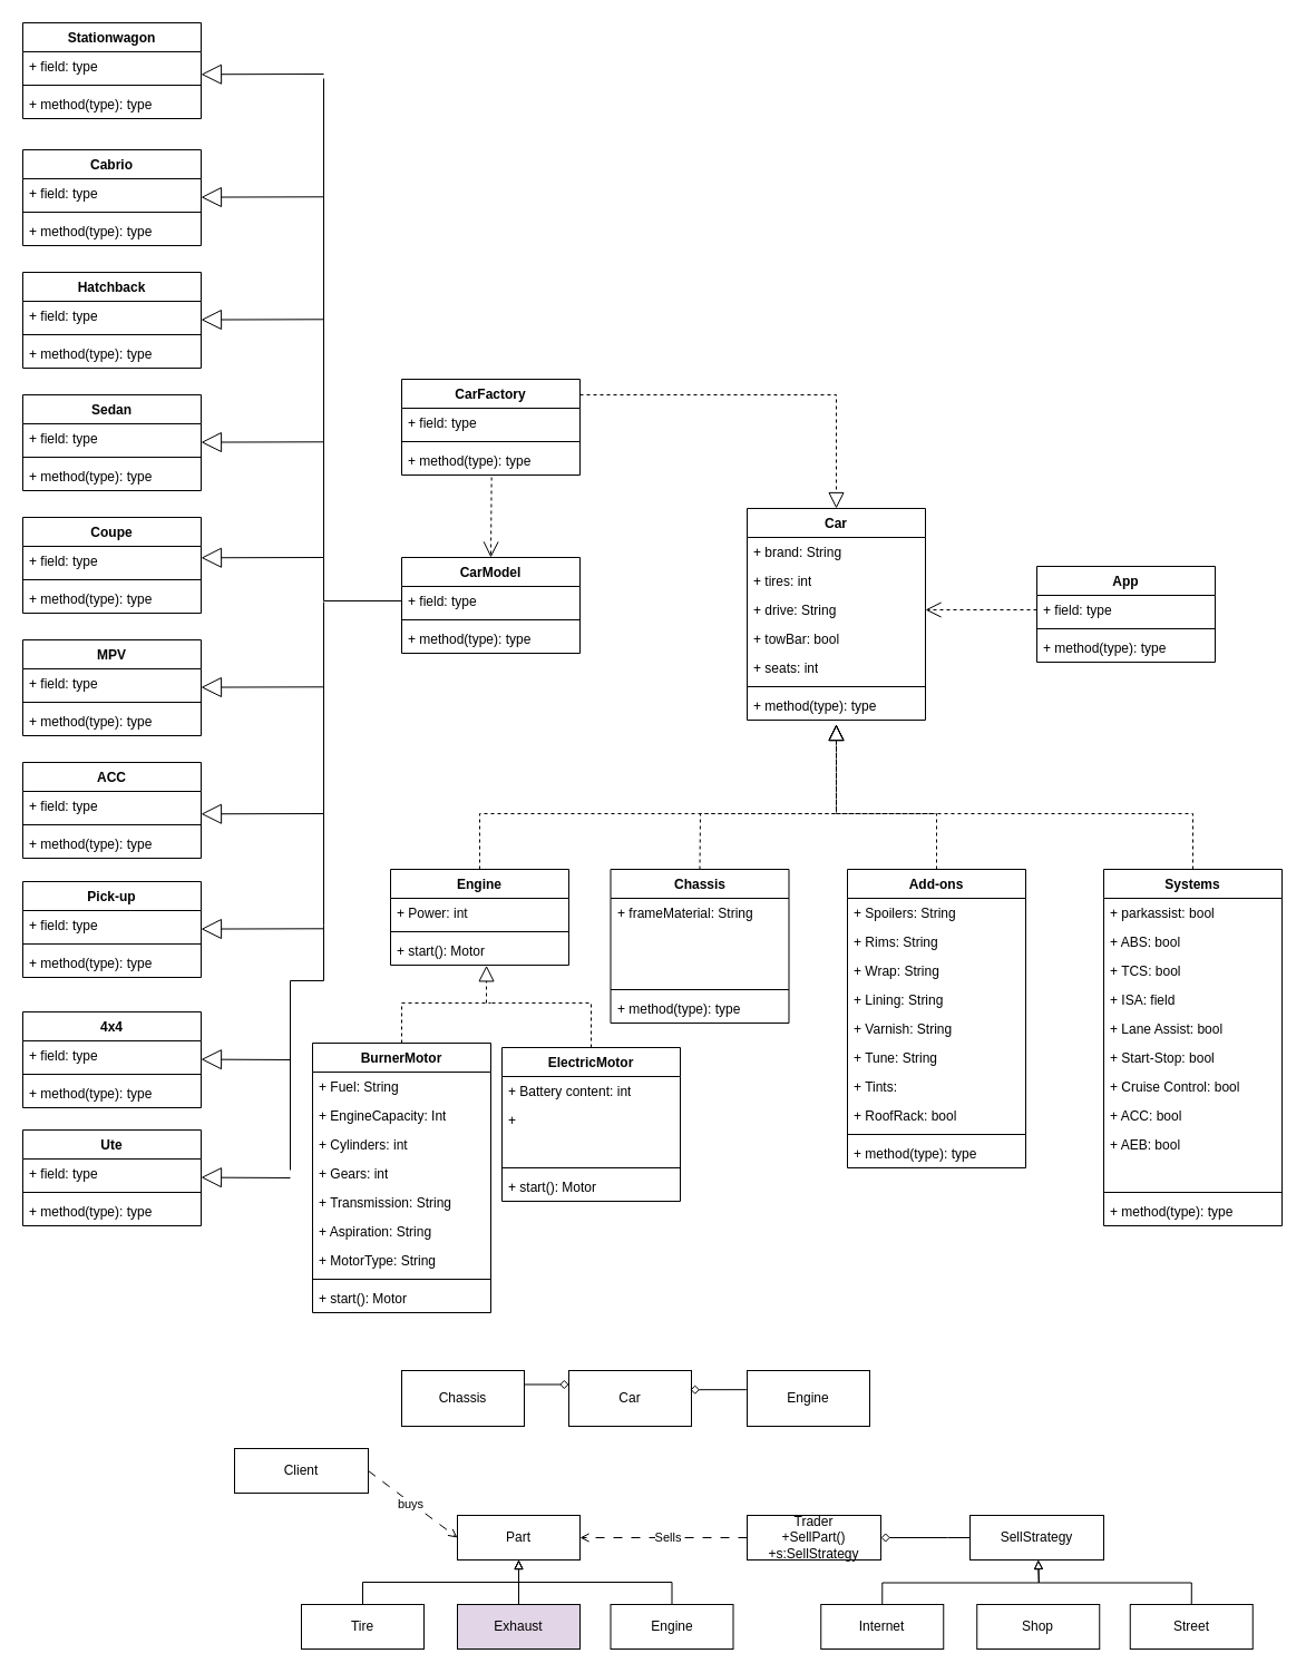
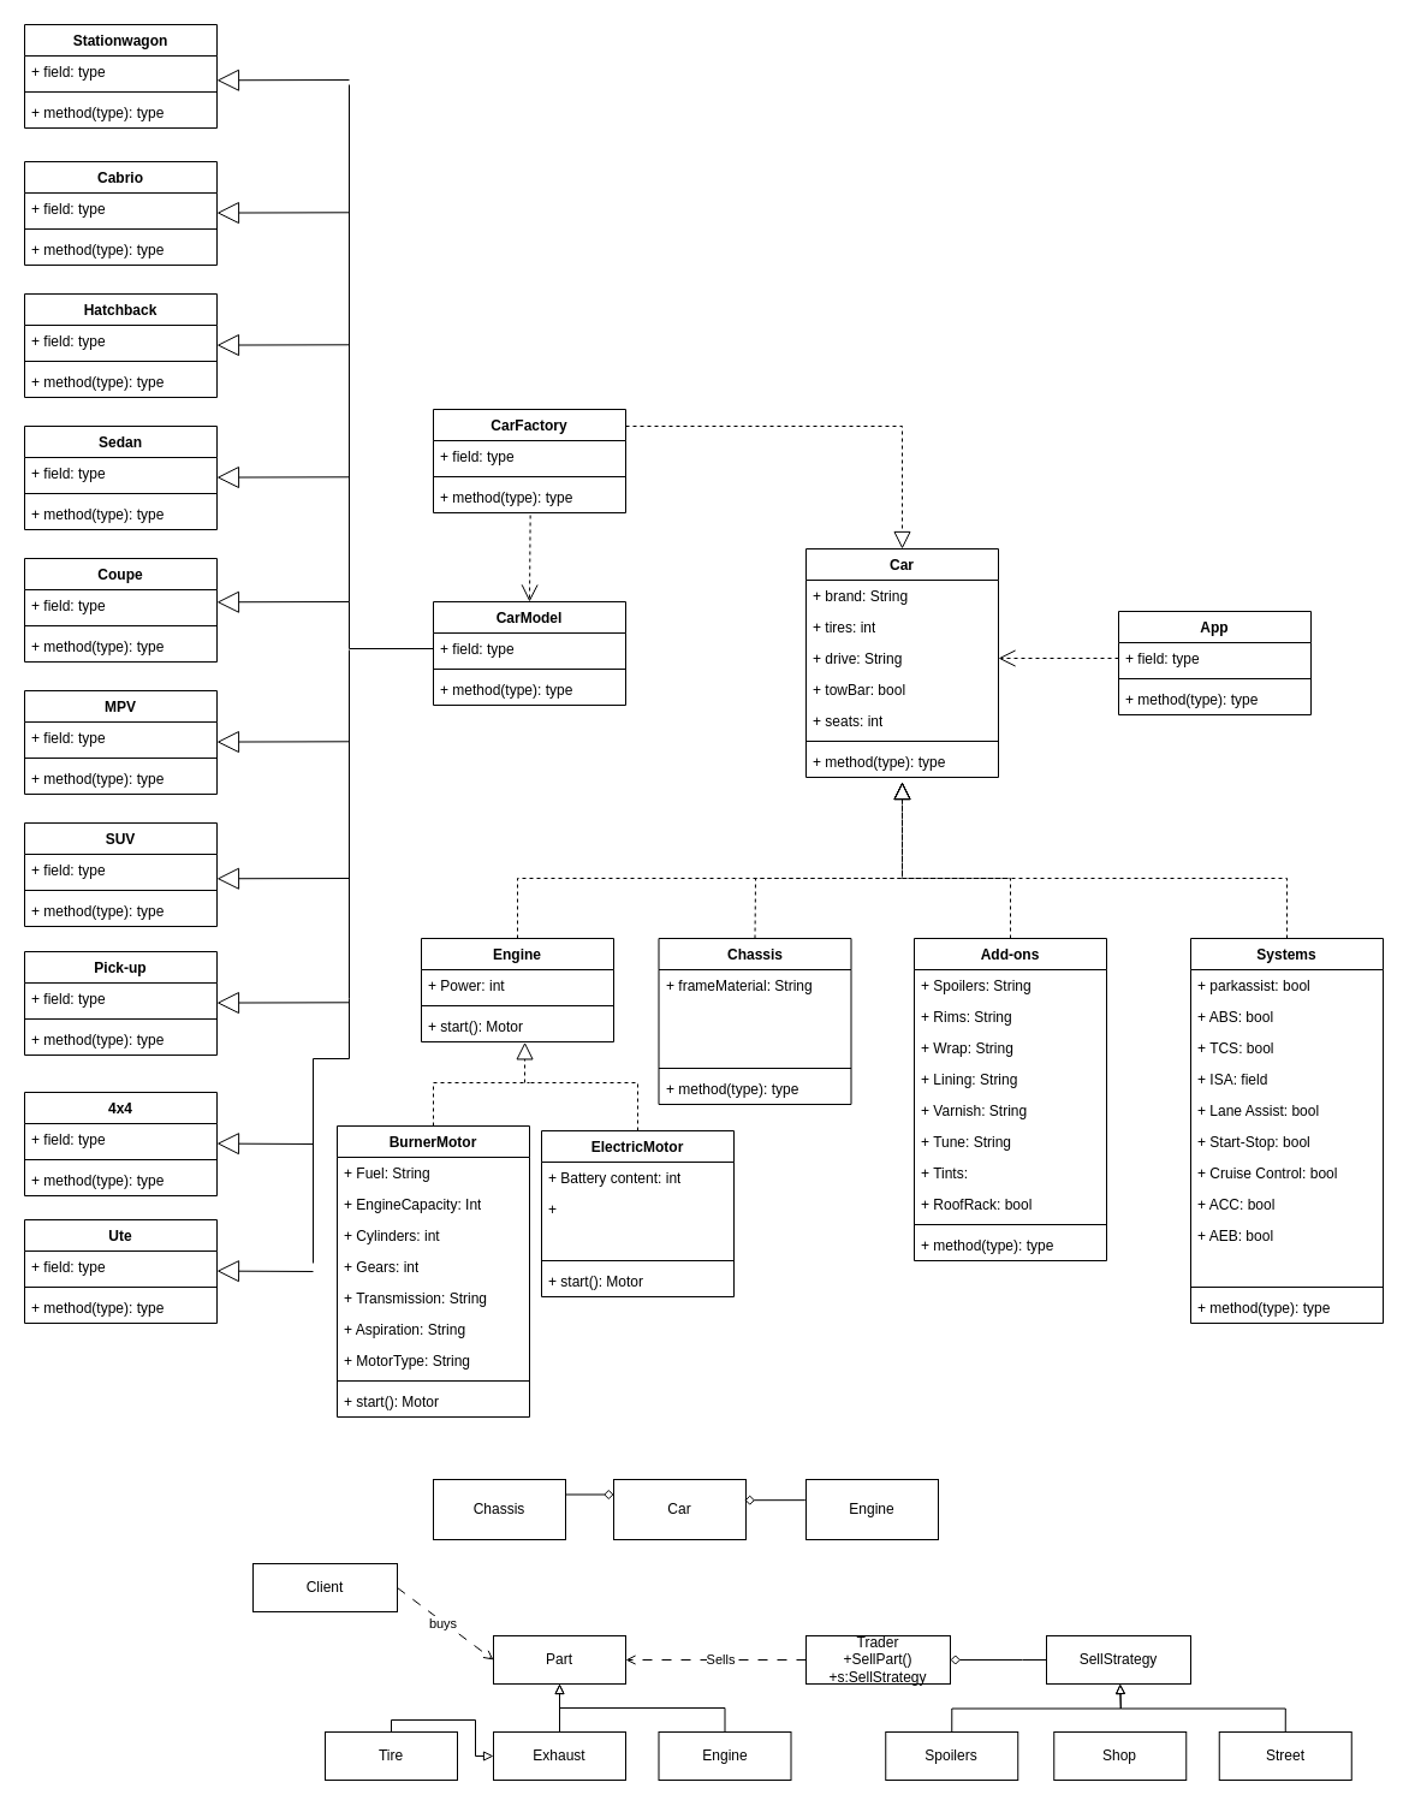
- <mxCell id="42" value="ACC" style="swimlane;fontStyle=1;align=center;verticalAlign=top;childLayout=stackLayout;horizontal=1;startSize=26;horizontalStack=0;resizeParent=1;resizeParentMax=0;resizeLast=0;collapsible=1;marginBottom=0;whiteSpace=wrap;html=1;" parent="1" vertex="1"><mxGeometry x="20" y="684" width="160" height="86" as="geometry" /></mxCell>
+ <mxCell id="42" value="SUV" style="swimlane;fontStyle=1;align=center;verticalAlign=top;childLayout=stackLayout;horizontal=1;startSize=26;horizontalStack=0;resizeParent=1;resizeParentMax=0;resizeLast=0;collapsible=1;marginBottom=0;whiteSpace=wrap;html=1;" parent="1" vertex="1"><mxGeometry x="20" y="684" width="160" height="86" as="geometry" /></mxCell>
- <mxCell id="152" value="" style="endArrow=block;html=1;rounded=0;exitX=0.5;exitY=0;exitDx=0;exitDy=0;entryX=0.5;entryY=1;entryDx=0;entryDy=0;endFill=0;edgeStyle=orthogonalEdgeStyle;" edge="1" parent="1" source="147" target="143"><mxGeometry width="50" height="50" relative="1" as="geometry"><mxPoint x="530" y="1440" as="sourcePoint" /><mxPoint x="580" y="1390" as="targetPoint" /></mxGeometry></mxCell>
+ <mxCell id="152" value="" style="endArrow=block;html=1;rounded=0;exitX=0.5;exitY=0;exitDx=0;exitDy=0;endFill=0;edgeStyle=orthogonalEdgeStyle;" edge="1" parent="1" source="147" target="148"><mxGeometry width="50" height="50" relative="1" as="geometry"><mxPoint x="530" y="1440" as="sourcePoint" /><mxPoint x="580" y="1390" as="targetPoint" /></mxGeometry></mxCell>
- <mxCell id="148" value="Exhaust" style="html=1;whiteSpace=wrap;fillColor=#e1d5e7;" vertex="1" parent="1"><mxGeometry x="410" y="1440" width="110" height="40" as="geometry" /></mxCell>
+ <mxCell id="148" value="Exhaust" style="html=1;whiteSpace=wrap;" vertex="1" parent="1"><mxGeometry x="410" y="1440" width="110" height="40" as="geometry" /></mxCell>
- <mxCell id="156" value="Internet" style="html=1;whiteSpace=wrap;" vertex="1" parent="1"><mxGeometry x="736.25" y="1440" width="110" height="40" as="geometry" /></mxCell>
+ <mxCell id="156" value="Spoilers" style="html=1;whiteSpace=wrap;" vertex="1" parent="1"><mxGeometry x="736.25" y="1440" width="110" height="40" as="geometry" /></mxCell>
